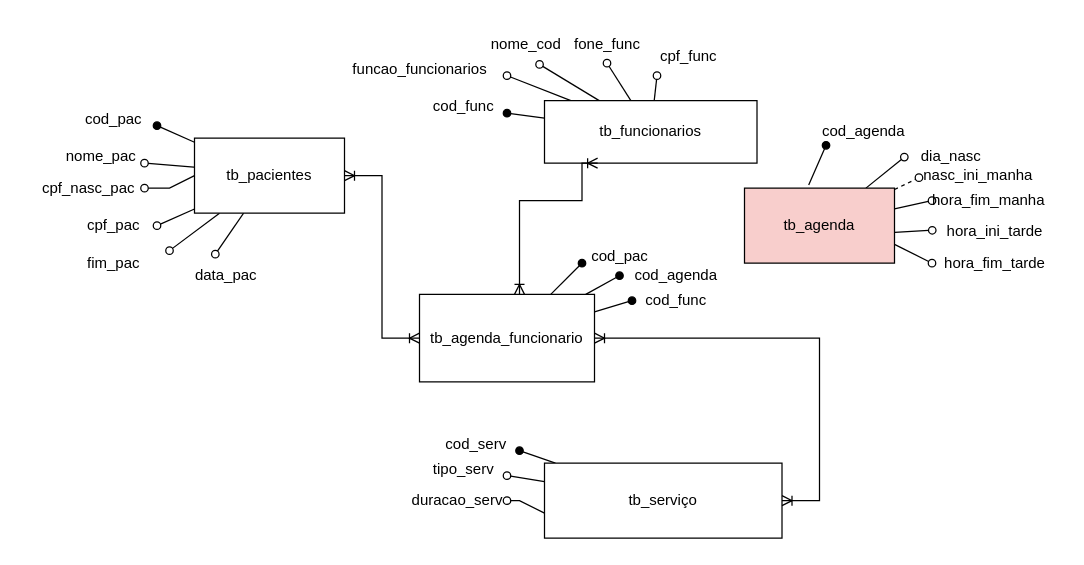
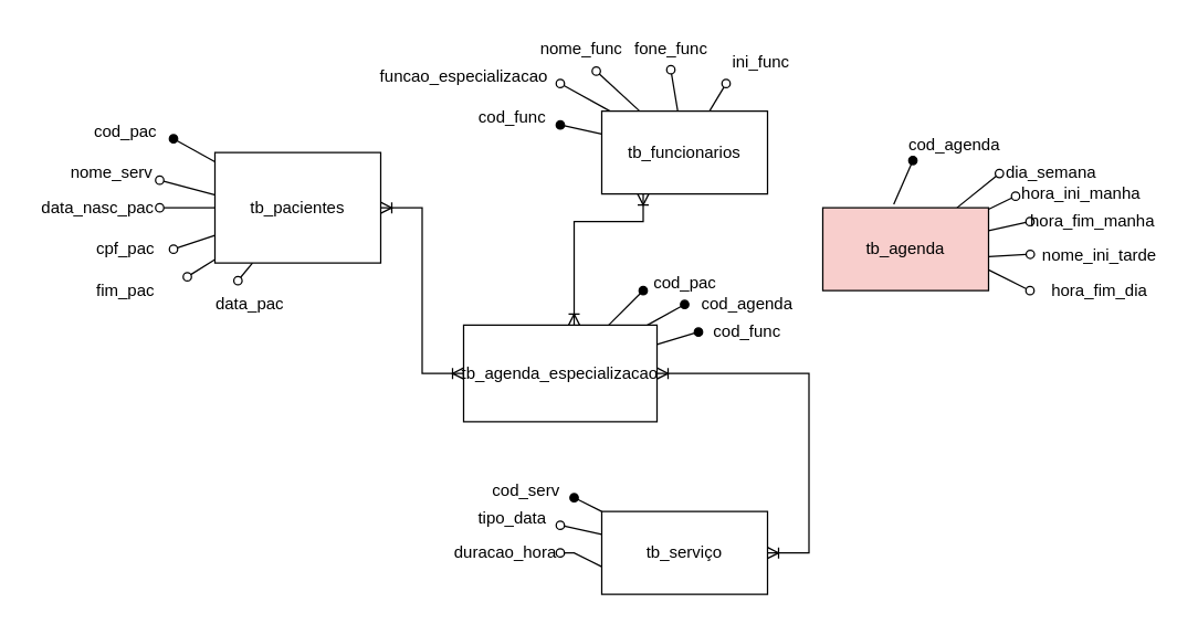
- <mxCell id="52" value="nome_cod" style="text;html=1;align=center;verticalAlign=middle;resizable=0;points=[];autosize=1;strokeColor=none;fillColor=none;" parent="1" vertex="1"><mxGeometry x="380" y="20" width="80" height="30" as="geometry" /></mxCell>
+ <mxCell id="52" value="nome_func" style="text;html=1;align=center;verticalAlign=middle;resizable=0;points=[];autosize=1;strokeColor=none;fillColor=none;" parent="1" vertex="1"><mxGeometry x="380" y="20" width="80" height="30" as="geometry" /></mxCell>
- <mxCell id="54" value="cpf_func" style="text;html=1;align=center;verticalAlign=middle;resizable=0;points=[];autosize=1;strokeColor=none;fillColor=none;" parent="1" vertex="1"><mxGeometry x="515" y="30" width="70" height="30" as="geometry" /></mxCell>
+ <mxCell id="54" value="ini_func" style="text;html=1;align=center;verticalAlign=middle;resizable=0;points=[];autosize=1;strokeColor=none;fillColor=none;" parent="1" vertex="1"><mxGeometry x="515" y="30" width="70" height="30" as="geometry" /></mxCell>
- <mxCell id="53" value="funcao_funcionarios" style="text;html=1;align=center;verticalAlign=middle;resizable=0;points=[];autosize=1;strokeColor=none;fillColor=none;" parent="1" vertex="1"><mxGeometry x="265" y="40" width="140" height="30" as="geometry" /></mxCell>
+ <mxCell id="53" value="funcao_especializacao" style="text;html=1;align=center;verticalAlign=middle;resizable=0;points=[];autosize=1;strokeColor=none;fillColor=none;" parent="1" vertex="1"><mxGeometry x="265" y="40" width="140" height="30" as="geometry" /></mxCell>
- <mxCell id="7" value="tb_funcionarios" style="rounded=0;whiteSpace=wrap;html=1;" parent="1" vertex="1"><mxGeometry x="435" y="80" width="170" height="50" as="geometry" /></mxCell>
+ <mxCell id="7" value="tb_funcionarios" style="rounded=0;whiteSpace=wrap;html=1;" parent="1" vertex="1"><mxGeometry x="435" y="80" width="120" height="60" as="geometry" /></mxCell>
- <mxCell id="34" value="nome_pac" style="text;html=1;align=center;verticalAlign=middle;resizable=0;points=[];autosize=1;strokeColor=none;fillColor=none;" parent="1" vertex="1"><mxGeometry x="40" y="110" width="80" height="30" as="geometry" /></mxCell>
+ <mxCell id="34" value="nome_serv" style="text;html=1;align=center;verticalAlign=middle;resizable=0;points=[];autosize=1;strokeColor=none;fillColor=none;" parent="1" vertex="1"><mxGeometry x="40" y="110" width="80" height="30" as="geometry" /></mxCell>
- <mxCell id="44" value="dia_nasc" style="text;html=1;align=center;verticalAlign=middle;resizable=0;points=[];autosize=1;strokeColor=none;fillColor=none;" parent="1" vertex="1"><mxGeometry x="715" y="110" width="90" height="30" as="geometry" /></mxCell>
+ <mxCell id="44" value="dia_semana" style="text;html=1;align=center;verticalAlign=middle;resizable=0;points=[];autosize=1;strokeColor=none;fillColor=none;" parent="1" vertex="1"><mxGeometry x="715" y="110" width="90" height="30" as="geometry" /></mxCell>
- <mxCell id="14" value="tb_pacientes" style="rounded=0;whiteSpace=wrap;html=1;" parent="1" vertex="1"><mxGeometry x="155" y="110" width="120" height="60" as="geometry" /></mxCell>
+ <mxCell id="14" value="tb_pacientes" style="rounded=0;whiteSpace=wrap;html=1;" parent="1" vertex="1"><mxGeometry x="155" y="110" width="120" height="80" as="geometry" /></mxCell>
- <mxCell id="45" value="&amp;nbsp;nasc_ini_manha" style="text;html=1;align=center;verticalAlign=middle;resizable=0;points=[];autosize=1;strokeColor=none;fillColor=none;" parent="1" vertex="1"><mxGeometry x="725" y="125" width="110" height="30" as="geometry" /></mxCell>
+ <mxCell id="45" value="&amp;nbsp;hora_ini_manha" style="text;html=1;align=center;verticalAlign=middle;resizable=0;points=[];autosize=1;strokeColor=none;fillColor=none;" parent="1" vertex="1"><mxGeometry x="725" y="125" width="110" height="30" as="geometry" /></mxCell>
- <mxCell id="17" style="edgeStyle=none;rounded=0;orthogonalLoop=1;jettySize=auto;html=1;entryX=-0.004;entryY=-0.112;entryDx=0;entryDy=0;entryPerimeter=0;endArrow=oval;endFill=0;dashed=1;" parent="1" source="20" target="48" edge="1"><mxGeometry relative="1" as="geometry"><mxPoint x="725" y="140" as="targetPoint" /></mxGeometry></mxCell>
+ <mxCell id="17" style="edgeStyle=none;rounded=0;orthogonalLoop=1;jettySize=auto;html=1;entryX=-0.004;entryY=-0.112;entryDx=0;entryDy=0;entryPerimeter=0;endArrow=oval;endFill=0;" parent="1" source="20" target="48" edge="1"><mxGeometry relative="1" as="geometry"><mxPoint x="725" y="140" as="targetPoint" /></mxGeometry></mxCell>
- <mxCell id="37" value="cpf_nasc_pac" style="text;html=1;align=center;verticalAlign=middle;resizable=0;points=[];autosize=1;strokeColor=none;fillColor=none;" parent="1" vertex="1"><mxGeometry x="20" y="135" width="100" height="30" as="geometry" /></mxCell>
+ <mxCell id="37" value="data_nasc_pac" style="text;html=1;align=center;verticalAlign=middle;resizable=0;points=[];autosize=1;strokeColor=none;fillColor=none;" parent="1" vertex="1"><mxGeometry x="20" y="135" width="100" height="30" as="geometry" /></mxCell>
- <mxCell id="46" value="hora_ini_tarde" style="text;html=1;align=center;verticalAlign=middle;resizable=0;points=[];autosize=1;strokeColor=none;fillColor=none;" parent="1" vertex="1"><mxGeometry x="745" y="170" width="100" height="30" as="geometry" /></mxCell>
+ <mxCell id="46" value="nome_ini_tarde" style="text;html=1;align=center;verticalAlign=middle;resizable=0;points=[];autosize=1;strokeColor=none;fillColor=none;" parent="1" vertex="1"><mxGeometry x="745" y="170" width="100" height="30" as="geometry" /></mxCell>
- <mxCell id="47" value="hora_fim_tarde" style="text;html=1;align=center;verticalAlign=middle;resizable=0;points=[];autosize=1;strokeColor=none;fillColor=none;" parent="1" vertex="1"><mxGeometry x="745" y="195" width="100" height="30" as="geometry" /></mxCell>
+ <mxCell id="47" value="hora_fim_dia" style="text;html=1;align=center;verticalAlign=middle;resizable=0;points=[];autosize=1;strokeColor=none;fillColor=none;" parent="1" vertex="1"><mxGeometry x="745" y="195" width="100" height="30" as="geometry" /></mxCell>
- <mxCell id="25" value="tb_agenda_funcionario" style="rounded=0;whiteSpace=wrap;html=1;" parent="1" vertex="1"><mxGeometry x="335" y="235" width="140" height="70" as="geometry" /></mxCell>
+ <mxCell id="25" value="tb_agenda_especializacao" style="rounded=0;whiteSpace=wrap;html=1;" parent="1" vertex="1"><mxGeometry x="335" y="235" width="140" height="70" as="geometry" /></mxCell>
- <mxCell id="39" value="tipo_serv" style="text;html=1;align=center;verticalAlign=middle;resizable=0;points=[];autosize=1;strokeColor=none;fillColor=none;" parent="1" vertex="1"><mxGeometry x="335" y="360" width="70" height="30" as="geometry" /></mxCell>
+ <mxCell id="39" value="tipo_data" style="text;html=1;align=center;verticalAlign=middle;resizable=0;points=[];autosize=1;strokeColor=none;fillColor=none;" parent="1" vertex="1"><mxGeometry x="335" y="360" width="70" height="30" as="geometry" /></mxCell>
- <mxCell id="40" value="duracao_serv" style="text;html=1;align=center;verticalAlign=middle;resizable=0;points=[];autosize=1;strokeColor=none;fillColor=none;" parent="1" vertex="1"><mxGeometry x="315" y="385" width="100" height="30" as="geometry" /></mxCell>
+ <mxCell id="40" value="duracao_hora" style="text;html=1;align=center;verticalAlign=middle;resizable=0;points=[];autosize=1;strokeColor=none;fillColor=none;" parent="1" vertex="1"><mxGeometry x="315" y="385" width="100" height="30" as="geometry" /></mxCell>
- <mxCell id="29" value="tb_serviço" style="rounded=0;whiteSpace=wrap;html=1;" parent="1" vertex="1"><mxGeometry x="435" y="370" width="190" height="60" as="geometry" /></mxCell>
+ <mxCell id="29" value="tb_serviço" style="rounded=0;whiteSpace=wrap;html=1;" parent="1" vertex="1"><mxGeometry x="435" y="370" width="120" height="60" as="geometry" /></mxCell>
